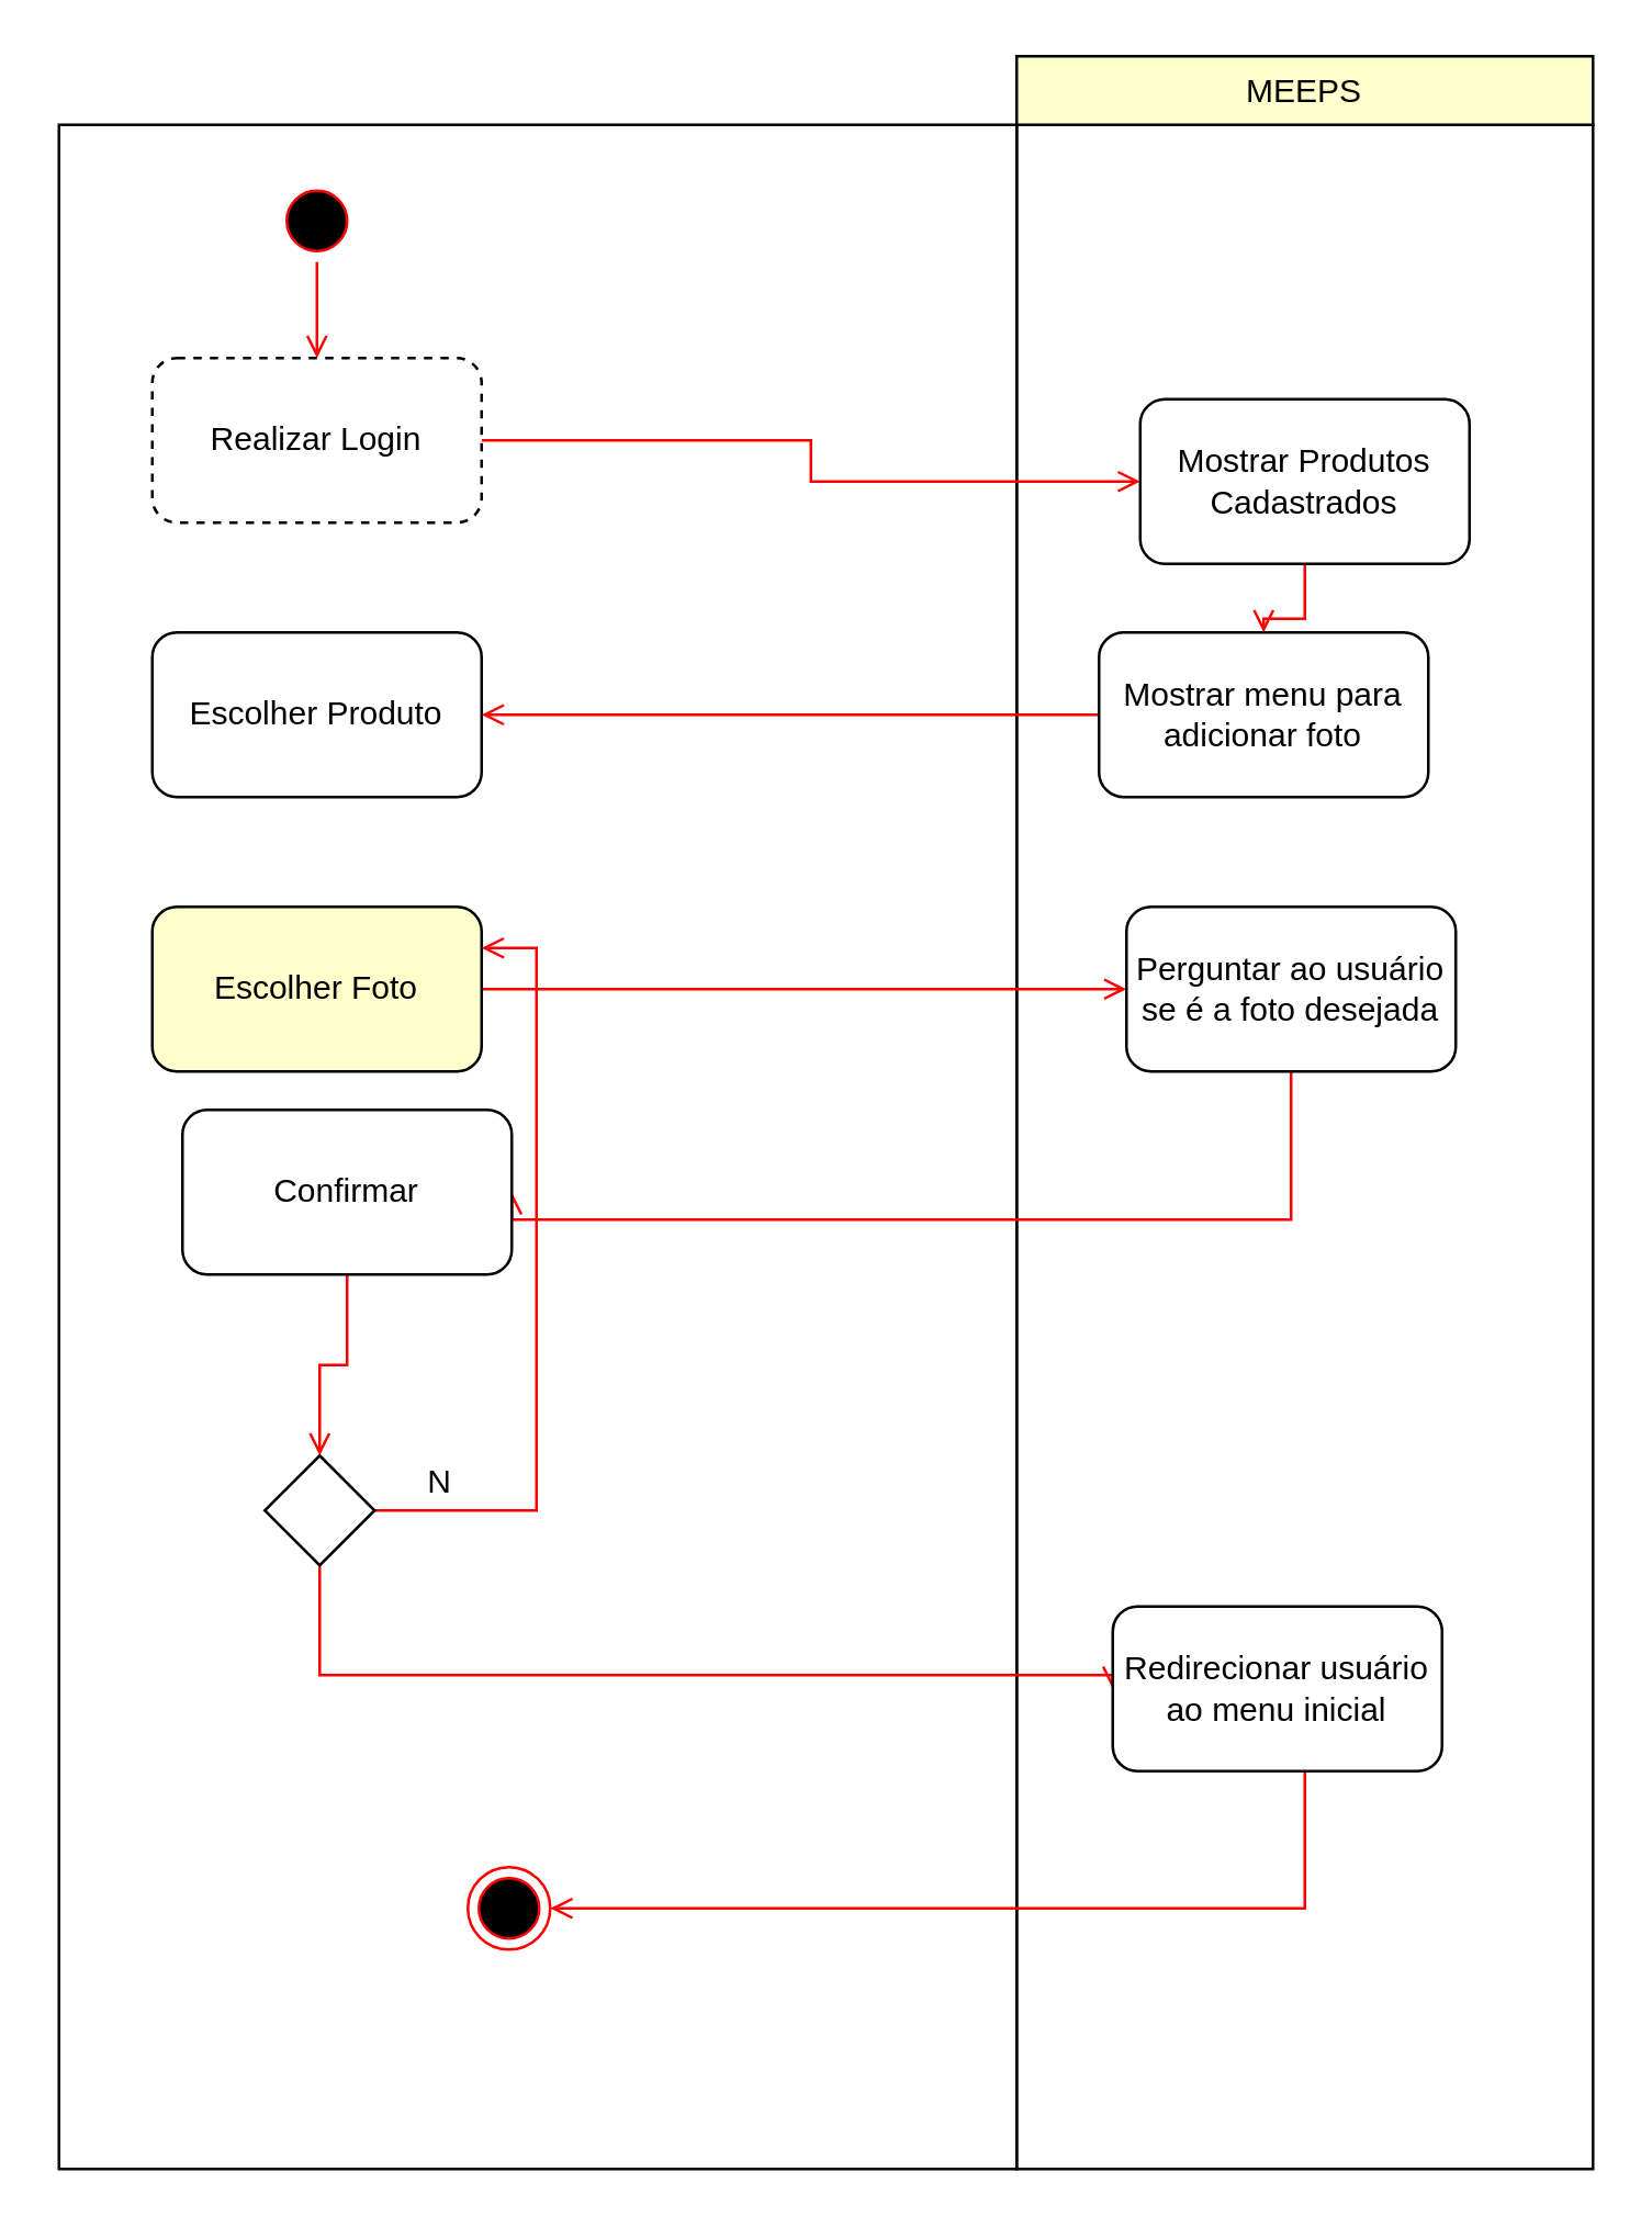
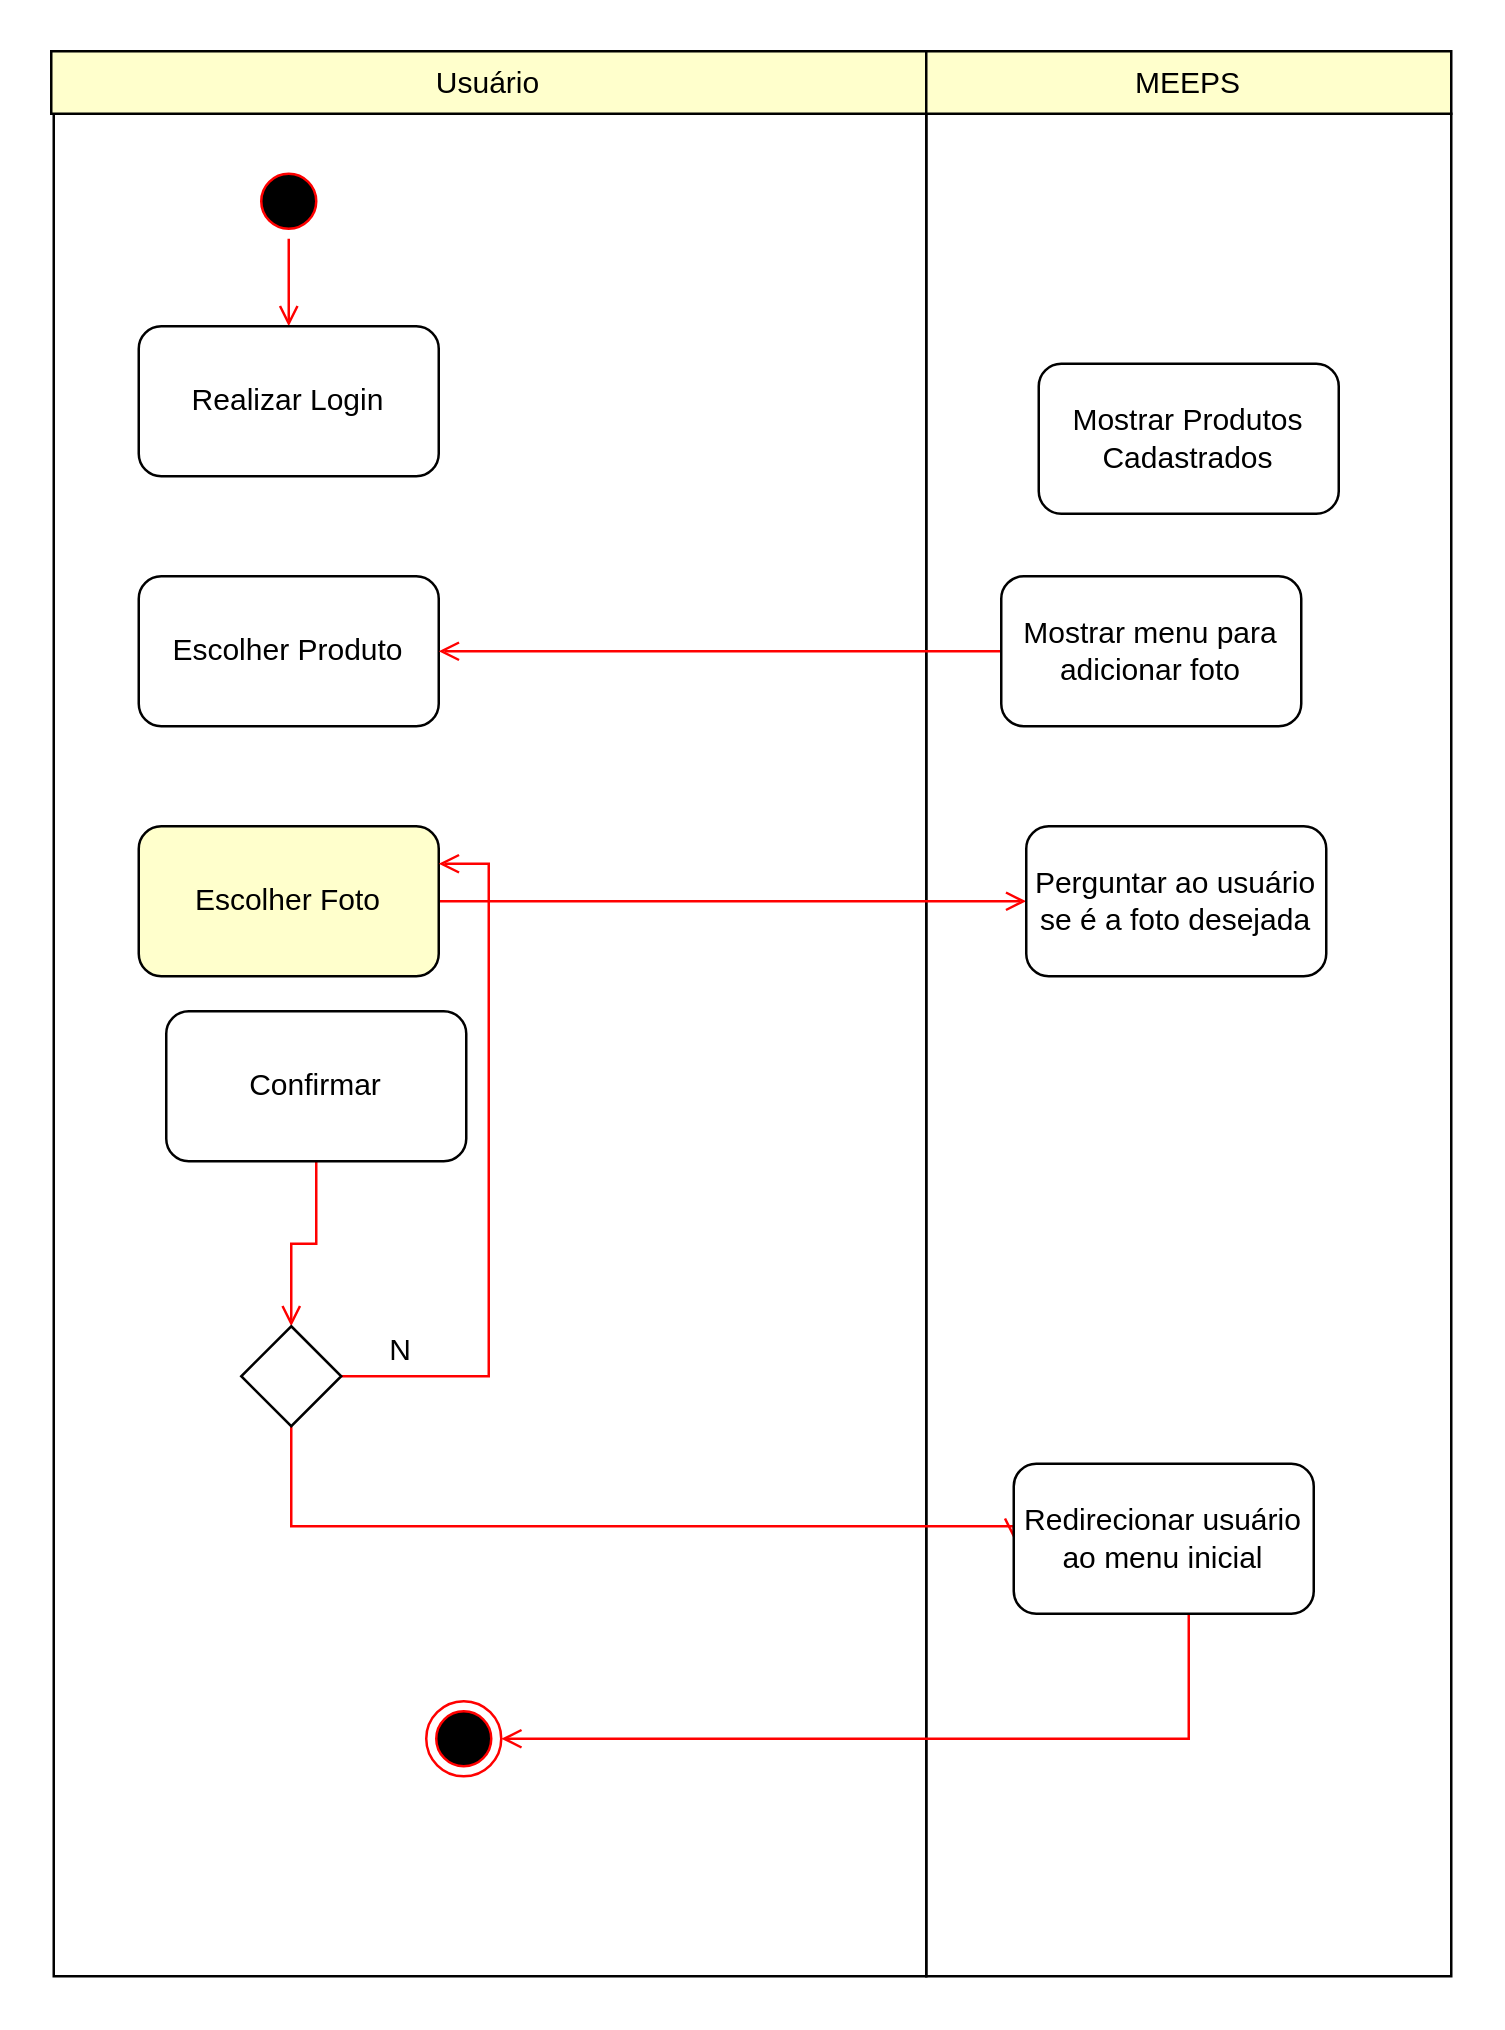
+ <mxCell id="5" value="Usuário" style="rounded=0;whiteSpace=wrap;html=1;strokeColor=#000000;fillColor=#FFFFCC;" parent="1" vertex="1"><mxGeometry x="20" y="20" width="350" height="25" as="geometry" /></mxCell>
- <mxCell id="10" value="Realizar Login" style="rounded=1;whiteSpace=wrap;html=1;dashed=1;" parent="1" vertex="1"><mxGeometry x="55" y="130" width="120" height="60" as="geometry" /></mxCell>
+ <mxCell id="10" value="Realizar Login" style="rounded=1;whiteSpace=wrap;html=1;" parent="1" vertex="1"><mxGeometry x="55" y="130" width="120" height="60" as="geometry" /></mxCell>
- <mxCell id="9" value="" style="edgeStyle=orthogonalEdgeStyle;rounded=0;orthogonalLoop=1;jettySize=auto;html=1;endArrow=open;endFill=0;strokeColor=#FF0000;" parent="1" source="10" target="12" edge="1"><mxGeometry relative="1" as="geometry" /></mxCell>
- <mxCell id="11" value="" style="edgeStyle=orthogonalEdgeStyle;rounded=0;orthogonalLoop=1;jettySize=auto;html=1;endArrow=open;endFill=0;strokeColor=#FF0000;" parent="1" source="12" target="15" edge="1"><mxGeometry relative="1" as="geometry" /></mxCell>
- <mxCell id="18" style="edgeStyle=orthogonalEdgeStyle;rounded=0;orthogonalLoop=1;jettySize=auto;html=1;entryX=1;entryY=0.5;entryDx=0;entryDy=0;endArrow=open;endFill=0;strokeColor=#FF0000;" parent="1" source="19" target="21" edge="1"><mxGeometry relative="1" as="geometry"><Array as="points"><mxPoint x="470" y="444" /></Array></mxGeometry></mxCell>
